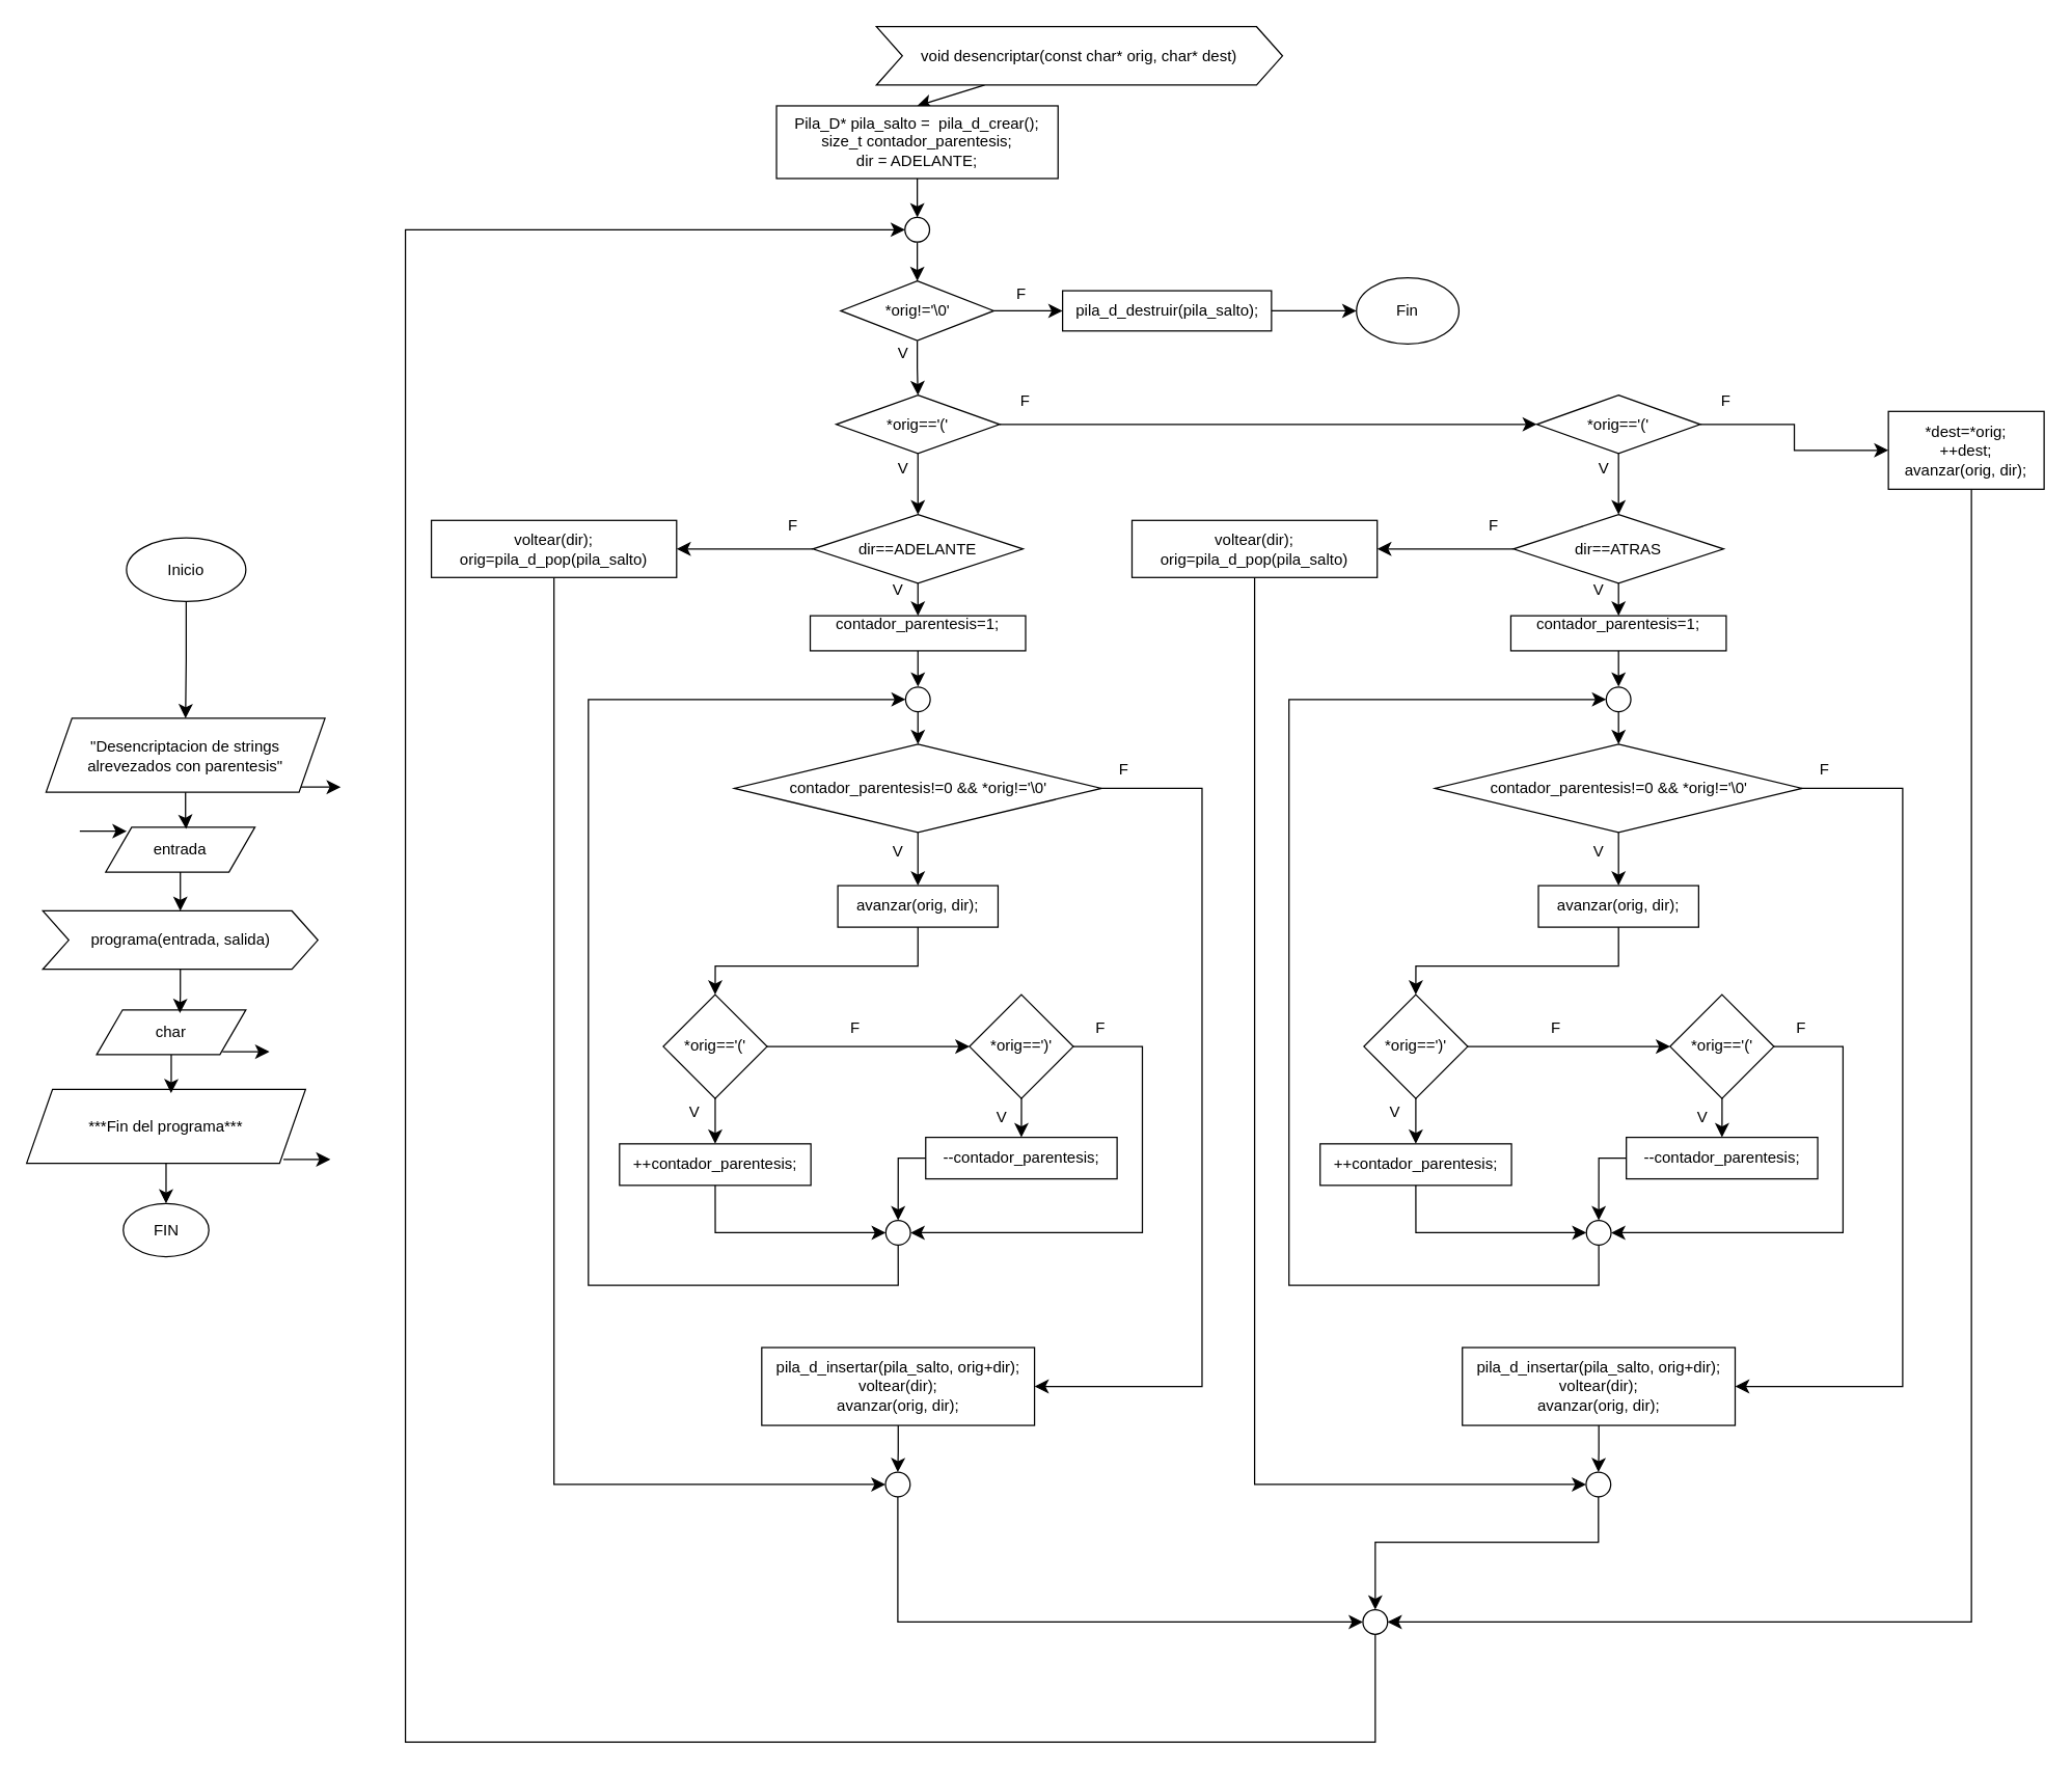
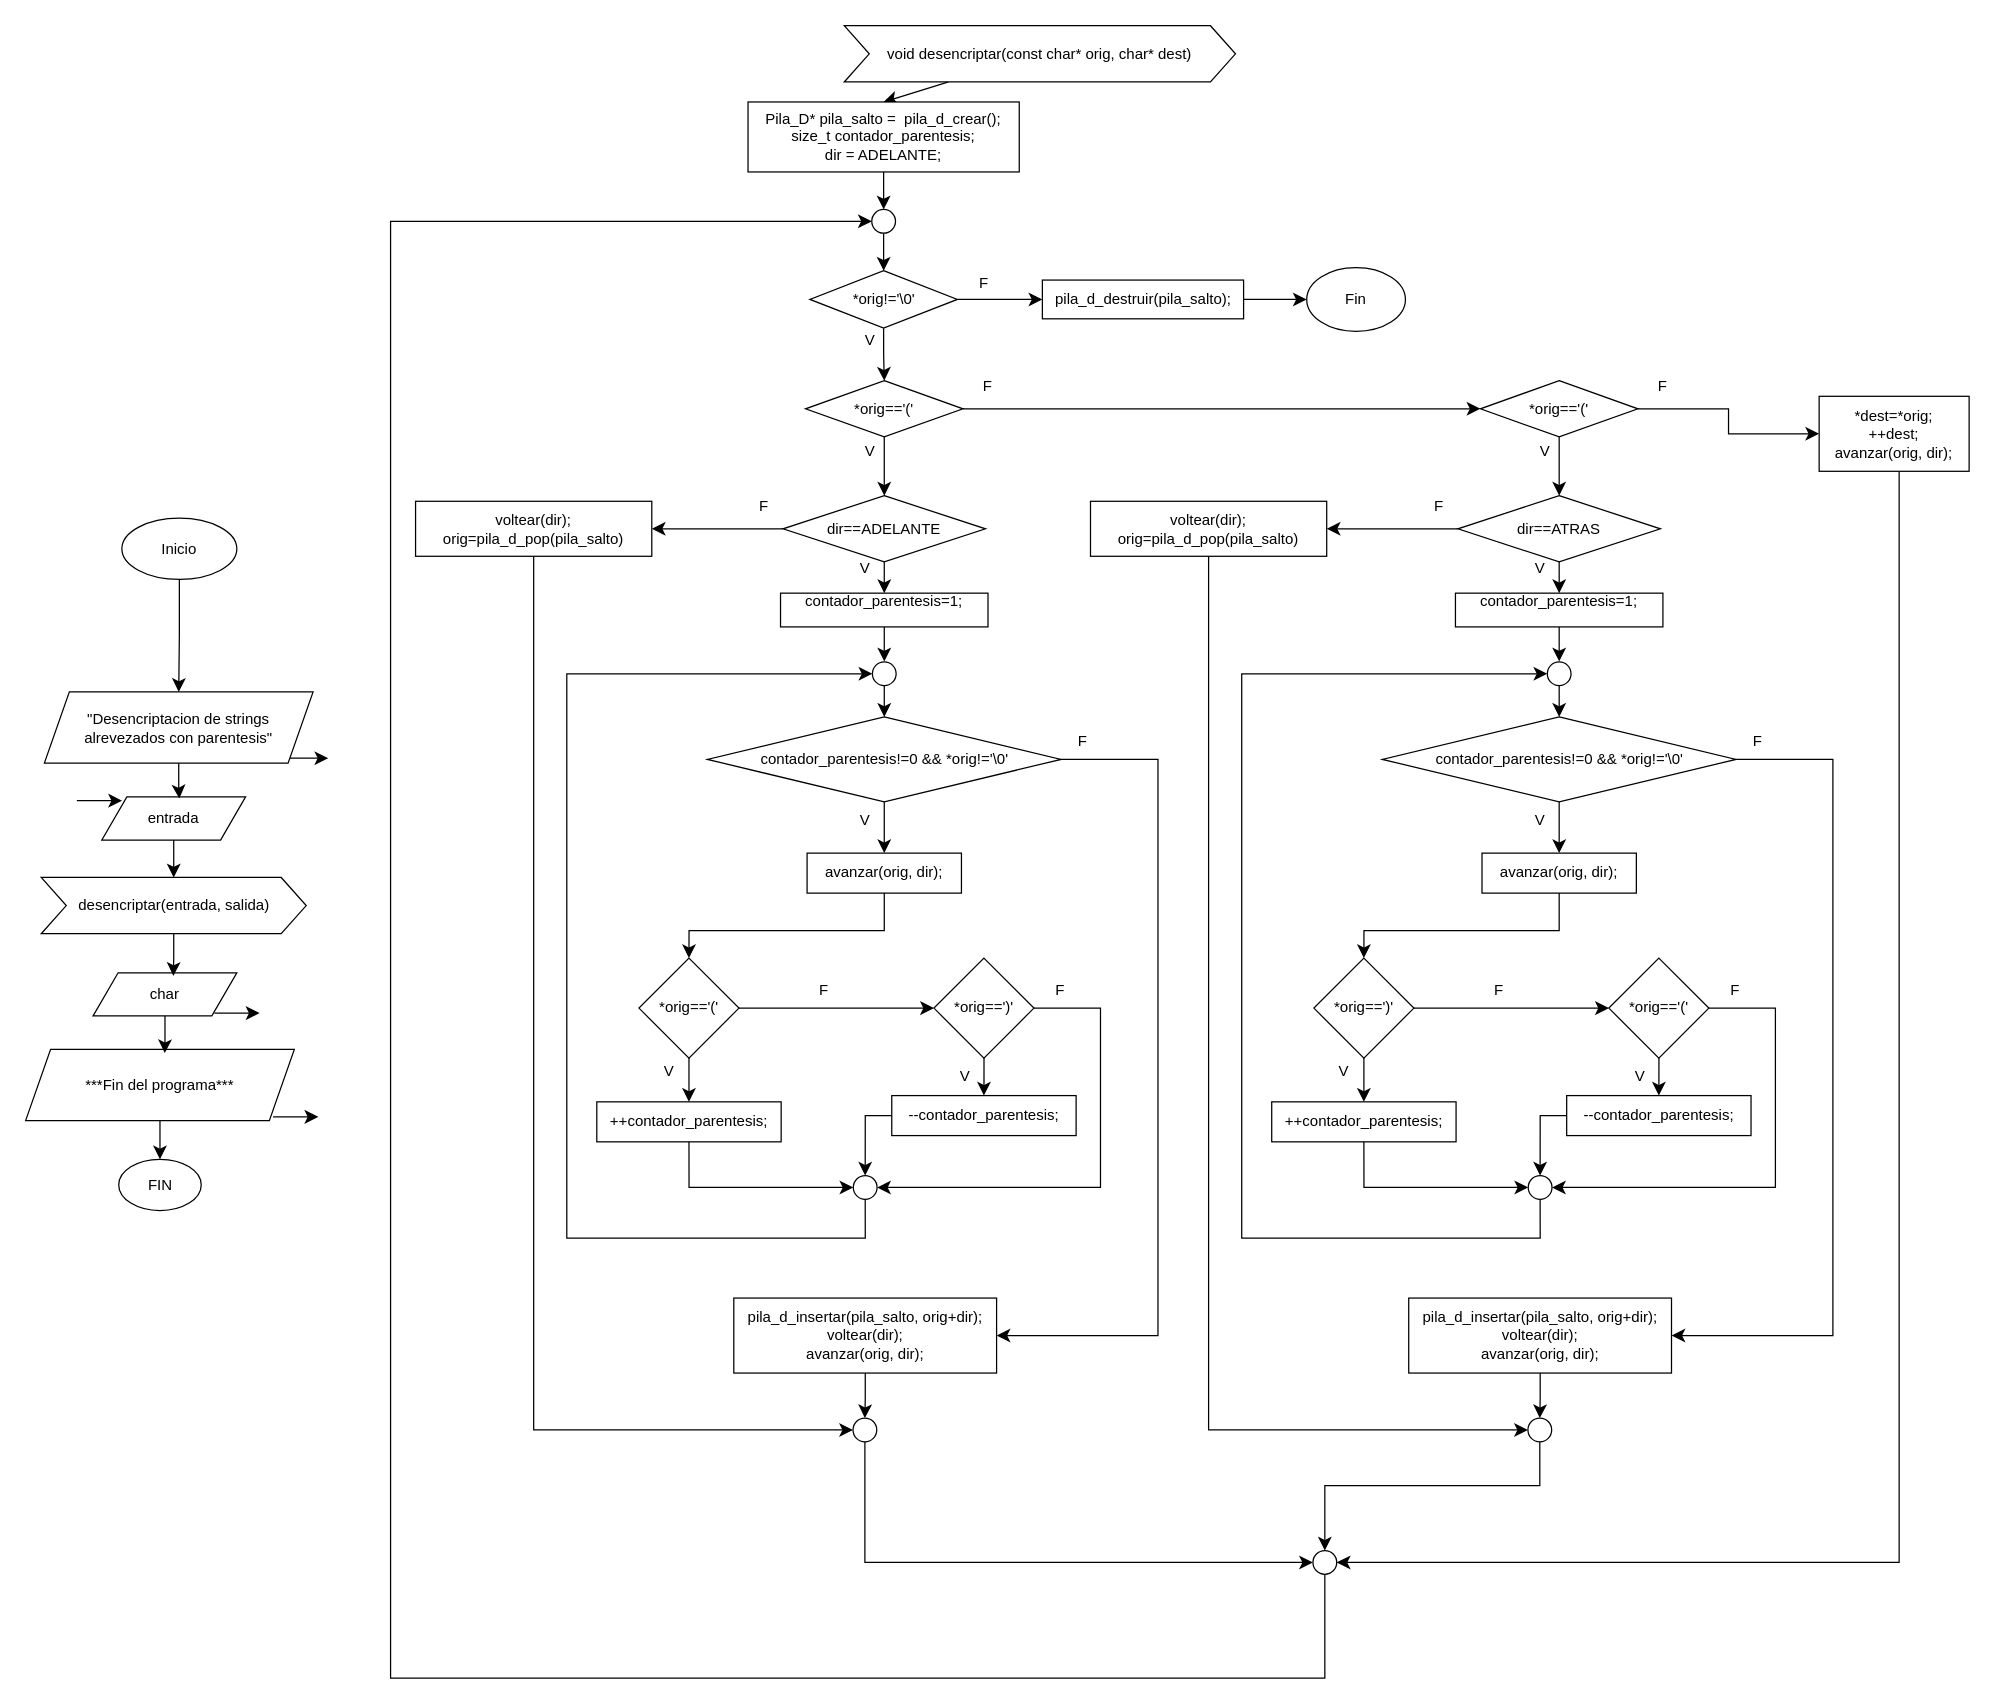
- <mxCell id="104" value="pila_d_destruir(pila_salto);" style="rounded=0;whiteSpace=wrap;html=1;fontFamily=Helvetica;fontSize=12;fontColor=default;labelBackgroundColor=default;" vertex="1" parent="1"><mxGeometry x="818.5" y="223.5" width="161" height="31" as="geometry" /></mxCell>
+ <mxCell id="104" value="pila_d_destruir(pila_salto);" style="rounded=0;whiteSpace=wrap;html=1;fontFamily=Helvetica;fontSize=12;fontColor=default;labelBackgroundColor=default;" vertex="1" parent="1"><mxGeometry x="833.5" y="223.5" width="161" height="31" as="geometry" /></mxCell>
- <mxCell id="112" value="programa(entrada, salida)" style="shape=step;perimeter=stepPerimeter;whiteSpace=wrap;html=1;fixedSize=1;fontFamily=Helvetica;fontSize=12;fontColor=default;labelBackgroundColor=default;" vertex="1" parent="1"><mxGeometry x="32.5" y="701.5" width="212" height="45" as="geometry" /></mxCell>
+ <mxCell id="112" value="desencriptar(entrada, salida)" style="shape=step;perimeter=stepPerimeter;whiteSpace=wrap;html=1;fixedSize=1;fontFamily=Helvetica;fontSize=12;fontColor=default;labelBackgroundColor=default;" vertex="1" parent="1"><mxGeometry x="32.5" y="701.5" width="212" height="45" as="geometry" /></mxCell>
